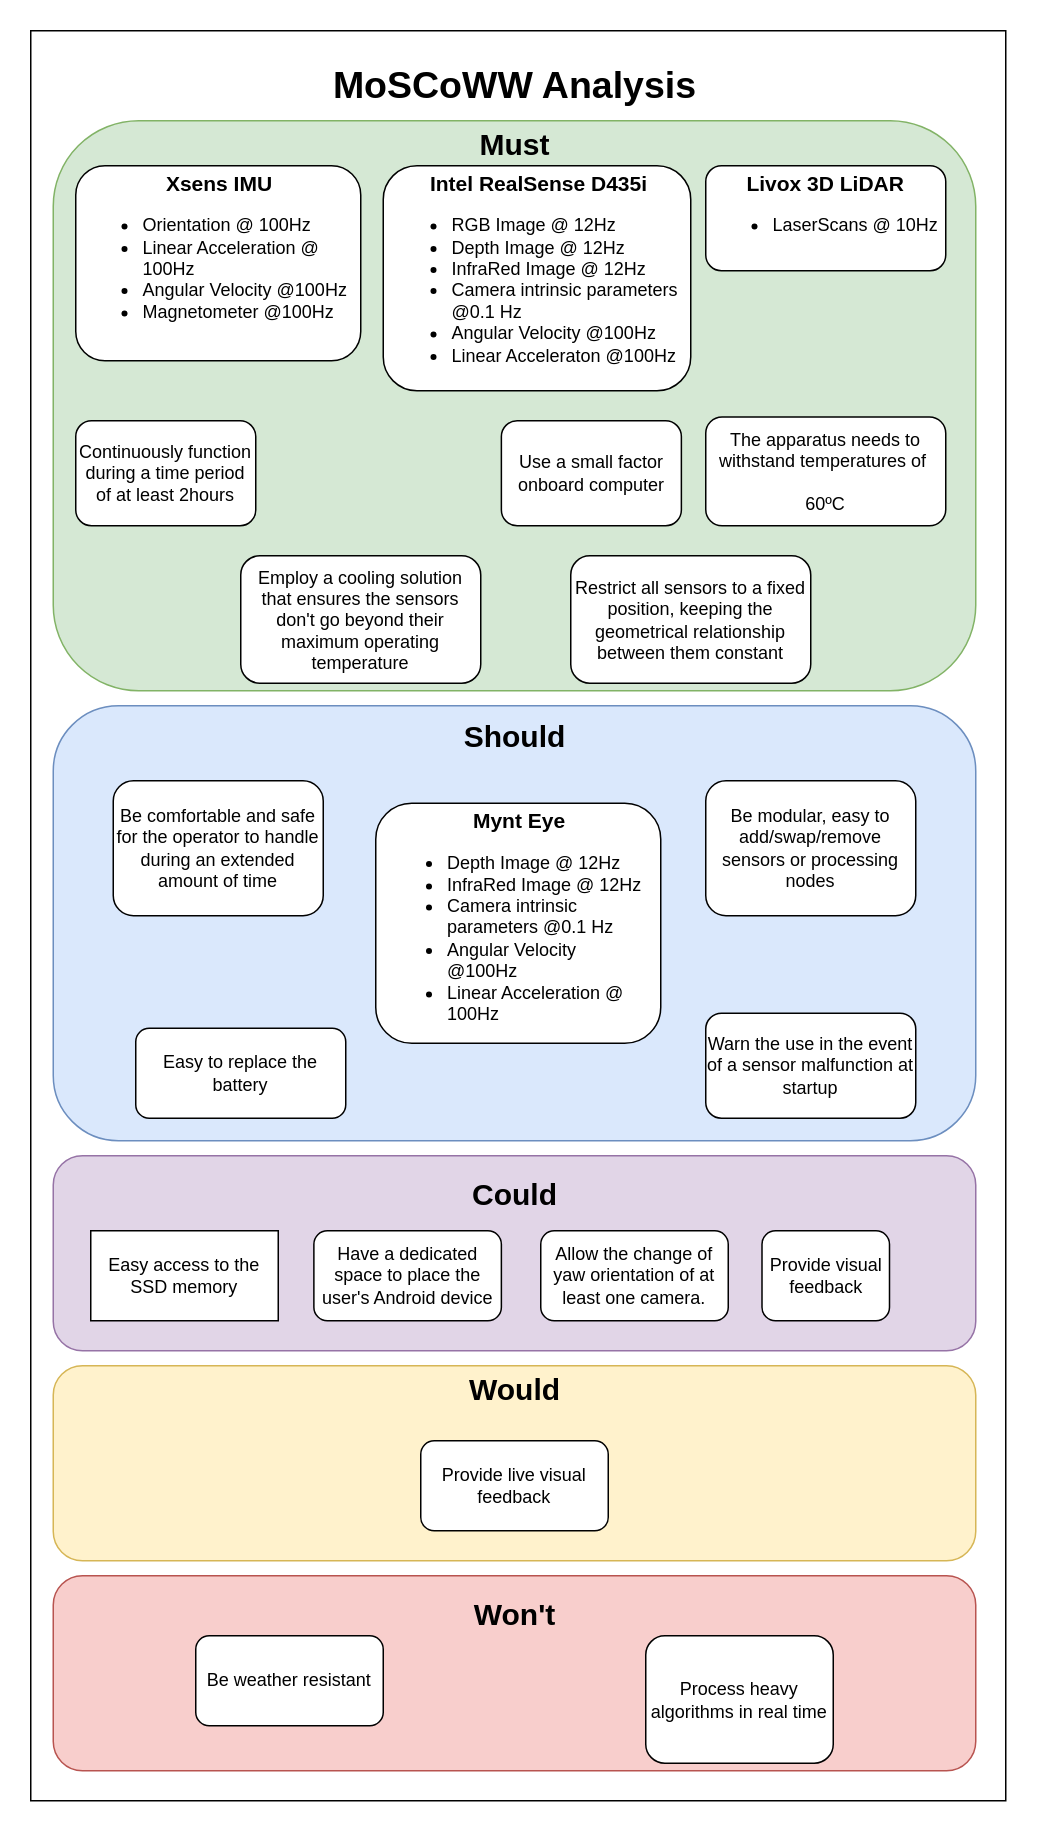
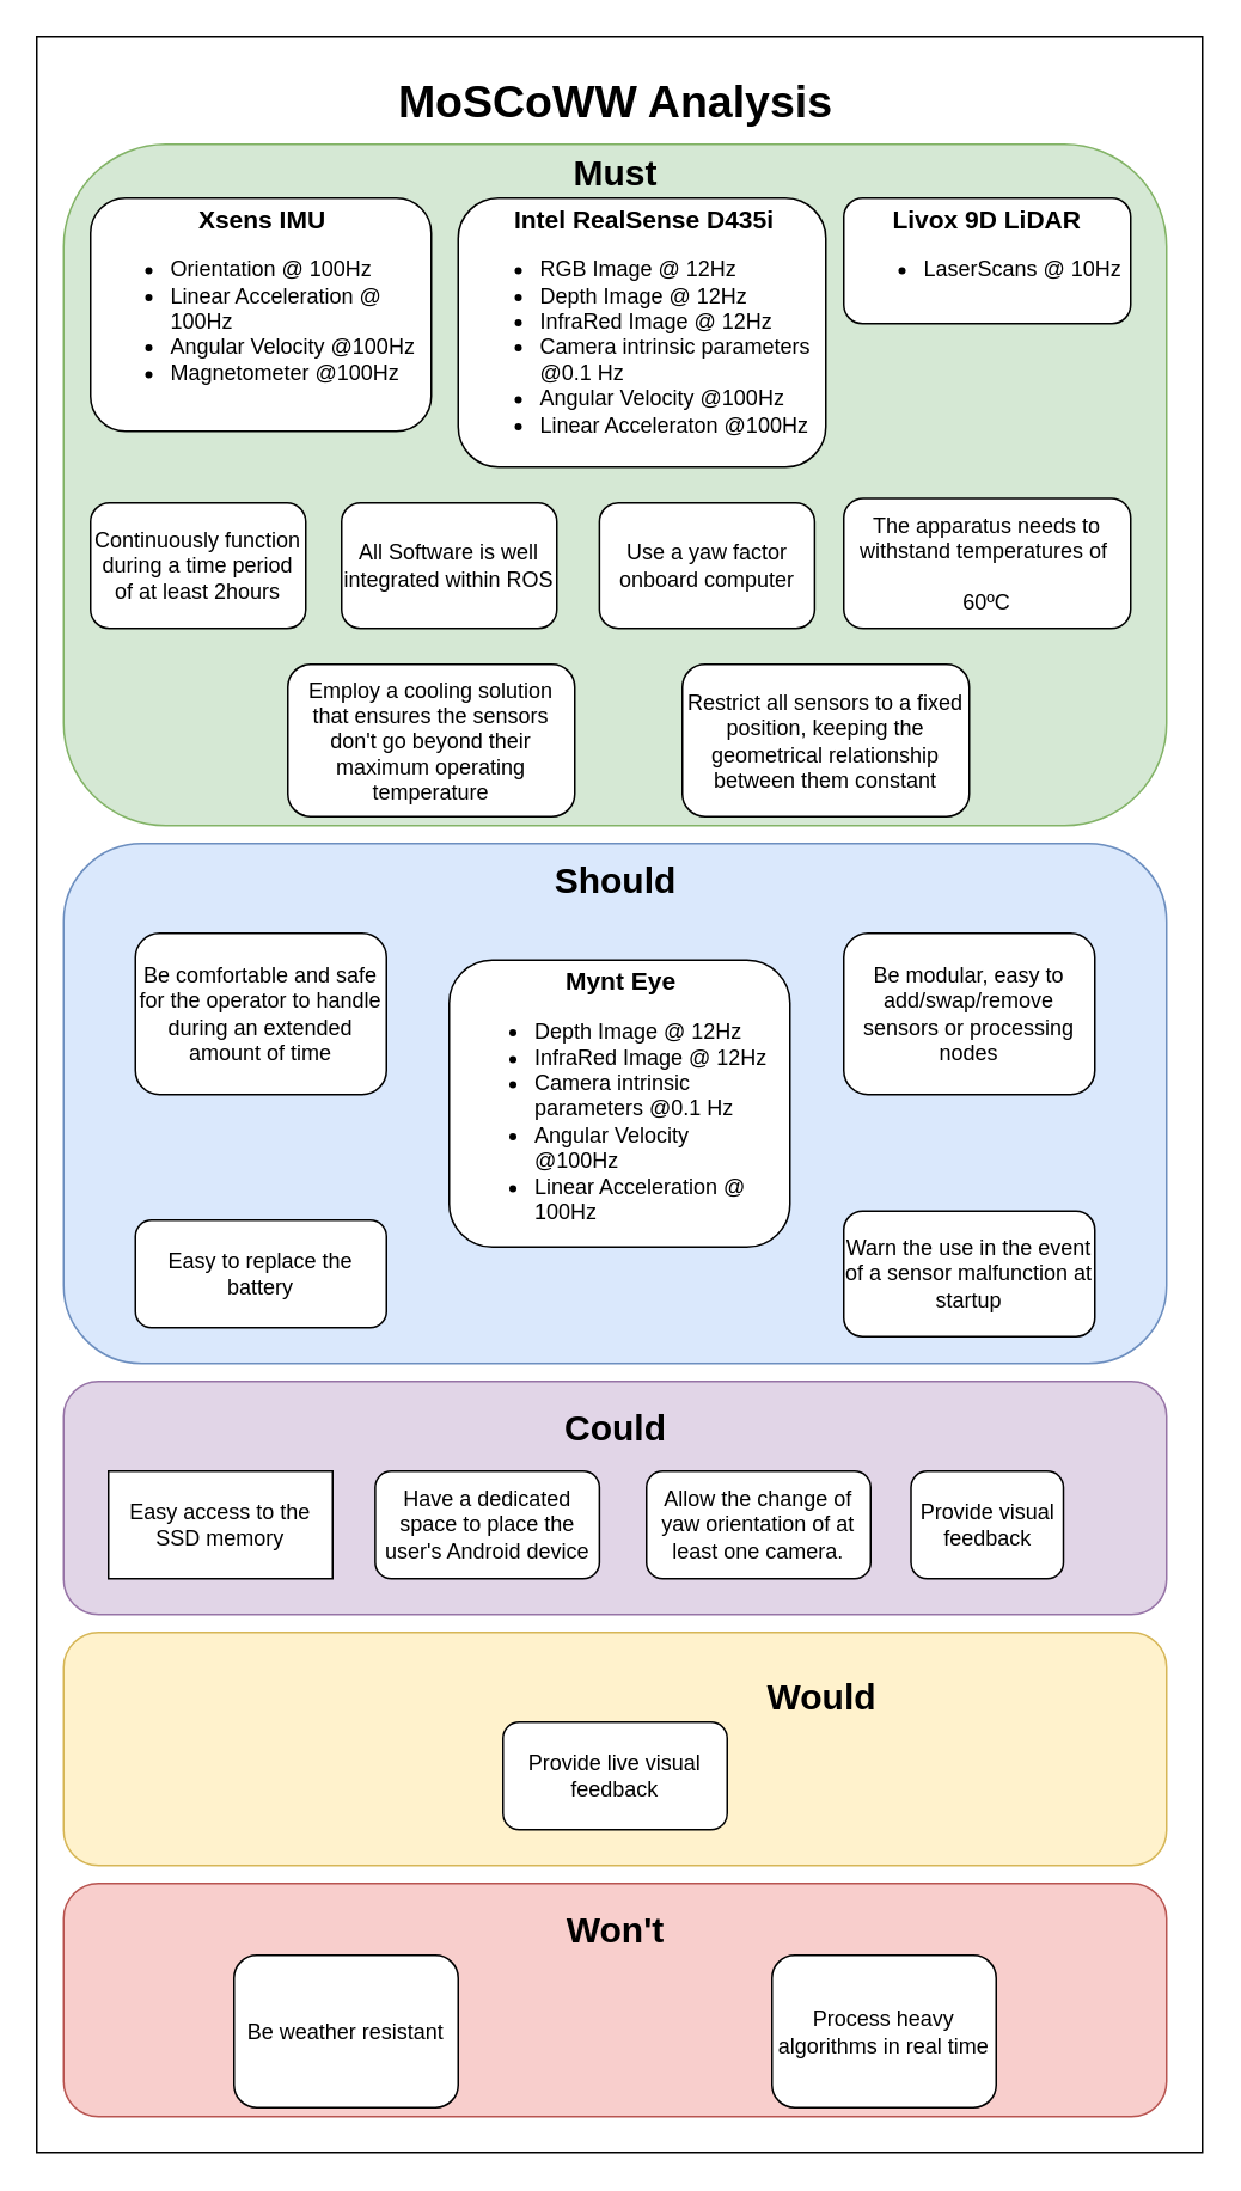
- <mxCell id="9" value="&lt;h1 style=&quot;font-size: 14px;&quot; align=&quot;center&quot;&gt;Livox 3D LiDAR&lt;br&gt;&lt;/h1&gt;&lt;ul&gt;&lt;li&gt;LaserScans @ 10Hz&lt;br&gt;&lt;/li&gt;&lt;/ul&gt;" style="text;html=1;strokeColor=none;fillColor=none;spacing=5;spacingTop=-20;whiteSpace=wrap;overflow=hidden;rounded=0;" parent="1" vertex="1"><mxGeometry x="470" y="115" width="160" height="65" as="geometry" /></mxCell>
+ <mxCell id="9" value="&lt;h1 style=&quot;font-size: 14px;&quot; align=&quot;center&quot;&gt;Livox 9D LiDAR&lt;br&gt;&lt;/h1&gt;&lt;ul&gt;&lt;li&gt;LaserScans @ 10Hz&lt;br&gt;&lt;/li&gt;&lt;/ul&gt;" style="text;html=1;strokeColor=none;fillColor=none;spacing=5;spacingTop=-20;whiteSpace=wrap;overflow=hidden;rounded=0;" parent="1" vertex="1"><mxGeometry x="470" y="115" width="160" height="65" as="geometry" /></mxCell>
+ <mxCell id="4" value="All Software is well integrated within ROS" style="rounded=1;whiteSpace=wrap;html=1;" parent="1" vertex="1"><mxGeometry x="190" y="280" width="120" height="70" as="geometry" /></mxCell>
- <mxCell id="10" value="Use a small factor onboard computer" style="rounded=1;whiteSpace=wrap;html=1;" parent="1" vertex="1"><mxGeometry x="333.75" y="280" width="120" height="70" as="geometry" /></mxCell>
+ <mxCell id="10" value="Use a yaw factor onboard computer" style="rounded=1;whiteSpace=wrap;html=1;" parent="1" vertex="1"><mxGeometry x="333.75" y="280" width="120" height="70" as="geometry" /></mxCell>
- <mxCell id="24" value="Easy to replace the battery" style="rounded=1;whiteSpace=wrap;html=1;" parent="1" vertex="1"><mxGeometry x="90" y="685" width="140" height="60" as="geometry" /></mxCell>
+ <mxCell id="24" value="Easy to replace the battery" style="rounded=1;whiteSpace=wrap;html=1;" parent="1" vertex="1"><mxGeometry x="75" y="680" width="140" height="60" as="geometry" /></mxCell>
- <mxCell id="33" value="&lt;b&gt;&lt;font style=&quot;font-size: 20px;&quot;&gt;Would&lt;/font&gt;&lt;/b&gt;" style="text;html=1;strokeColor=none;fillColor=none;align=center;verticalAlign=middle;whiteSpace=wrap;rounded=0;fontSize=14;" parent="1" vertex="1"><mxGeometry x="312.5" y="910" width="60" height="30" as="geometry" /></mxCell>
+ <mxCell id="33" value="&lt;b&gt;&lt;font style=&quot;font-size: 20px;&quot;&gt;Would&lt;/font&gt;&lt;/b&gt;" style="text;html=1;strokeColor=none;fillColor=none;align=center;verticalAlign=middle;whiteSpace=wrap;rounded=0;fontSize=14;" parent="1" vertex="1"><mxGeometry x="427.5" y="930" width="60" height="30" as="geometry" /></mxCell>
- <mxCell id="37" value="Be weather resistant" style="rounded=1;whiteSpace=wrap;html=1;" parent="1" vertex="1"><mxGeometry x="130" y="1090" width="125" height="60" as="geometry" /></mxCell>
+ <mxCell id="37" value="Be weather resistant" style="rounded=1;whiteSpace=wrap;html=1;" parent="1" vertex="1"><mxGeometry x="130" y="1090" width="125" height="85" as="geometry" /></mxCell>
